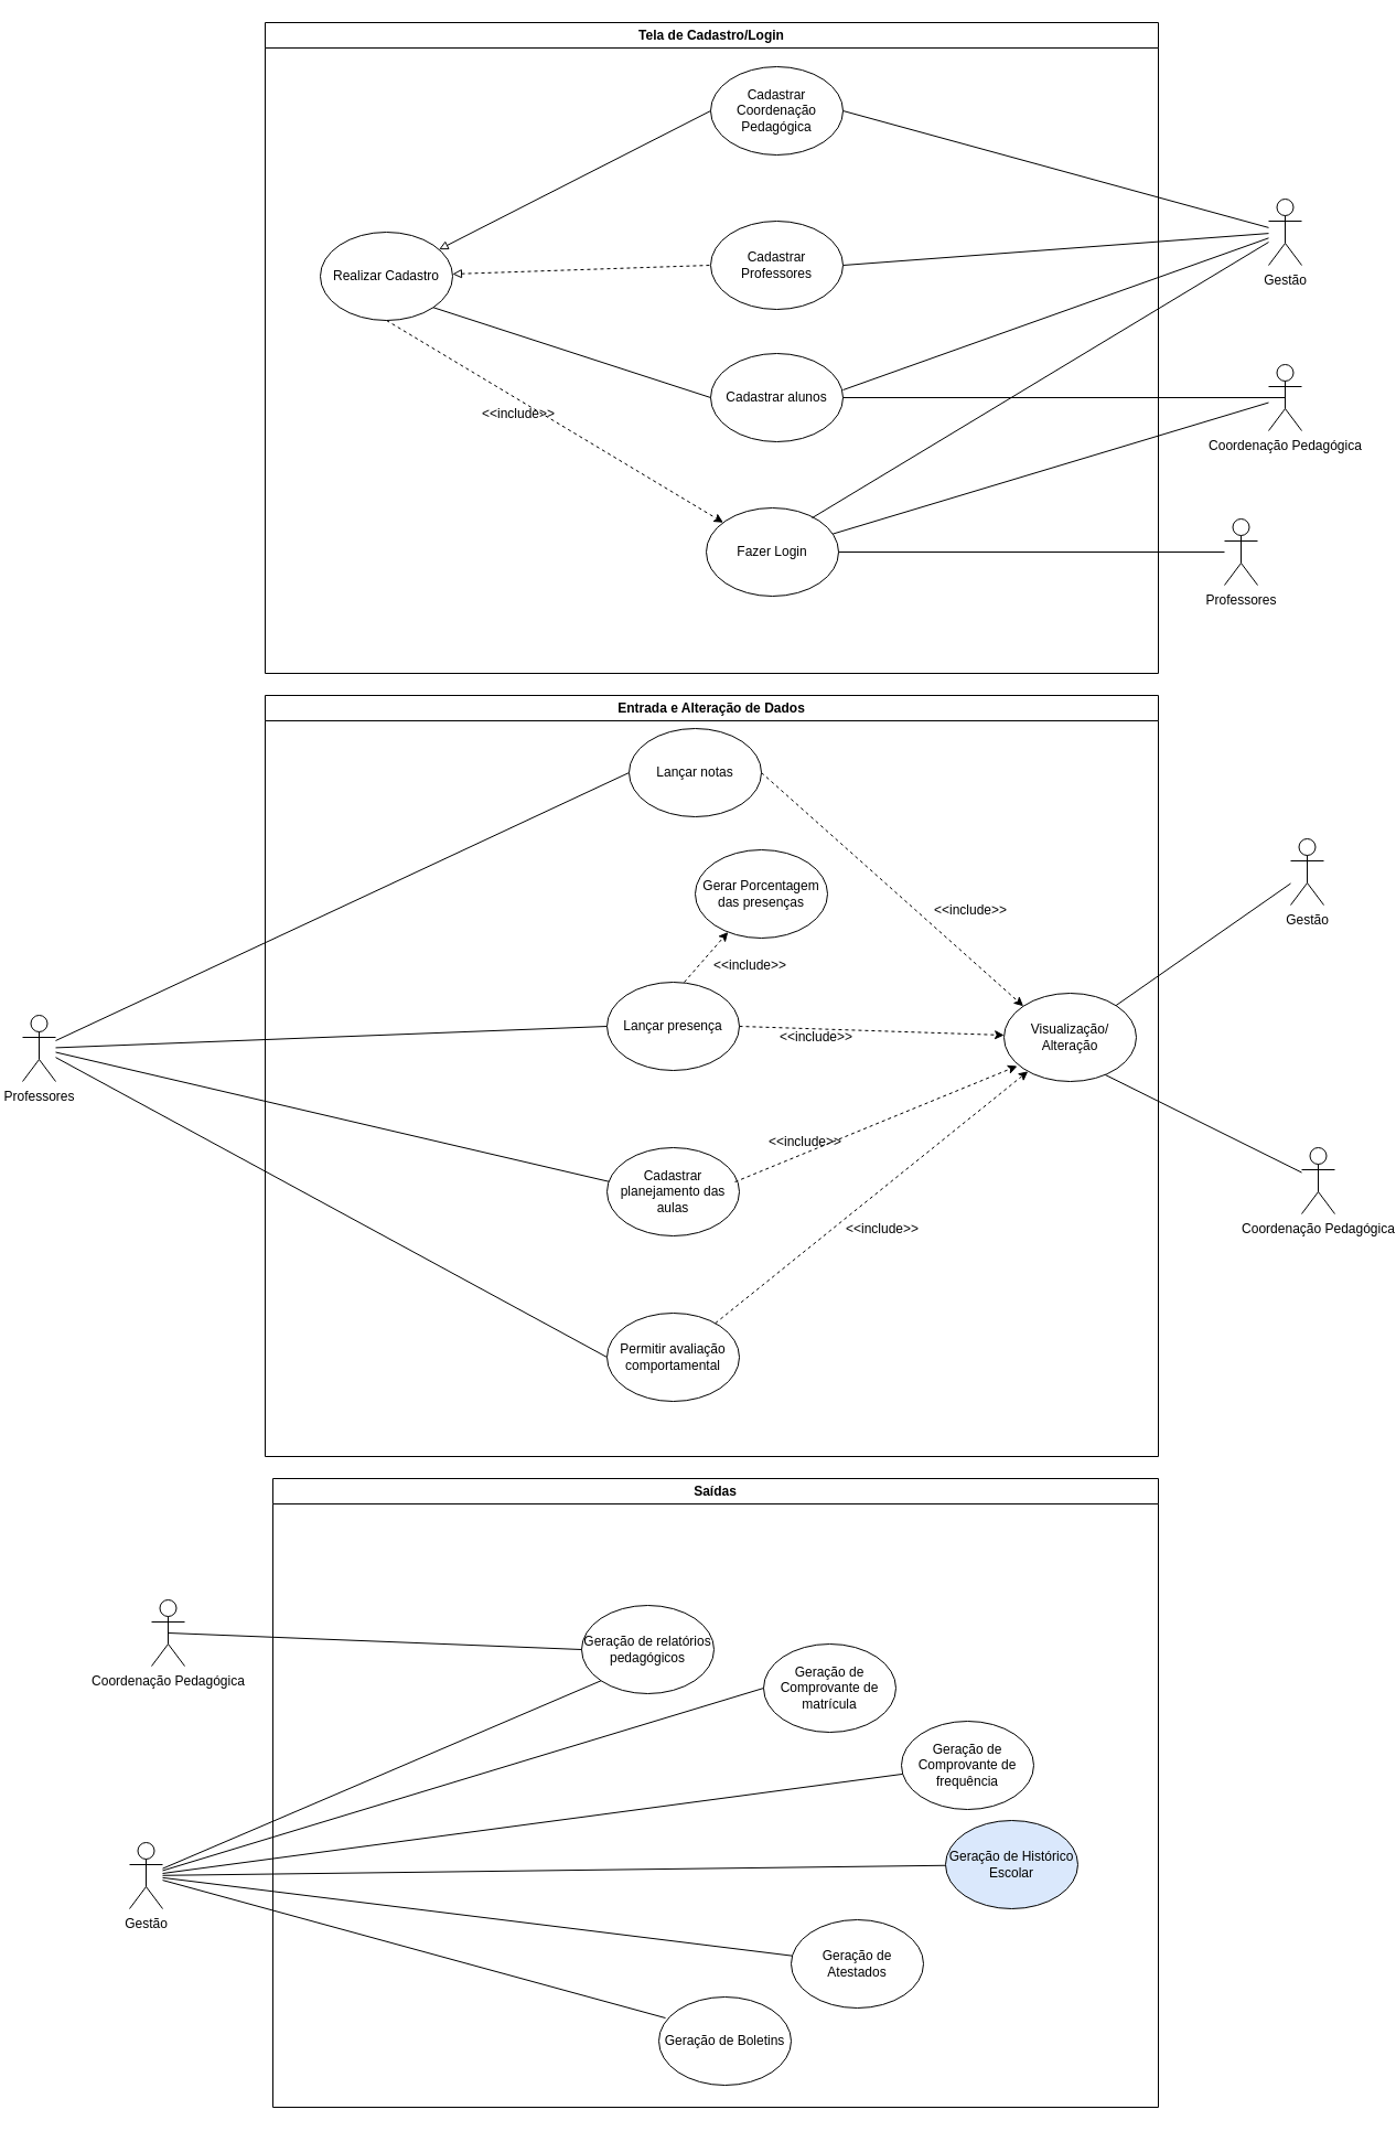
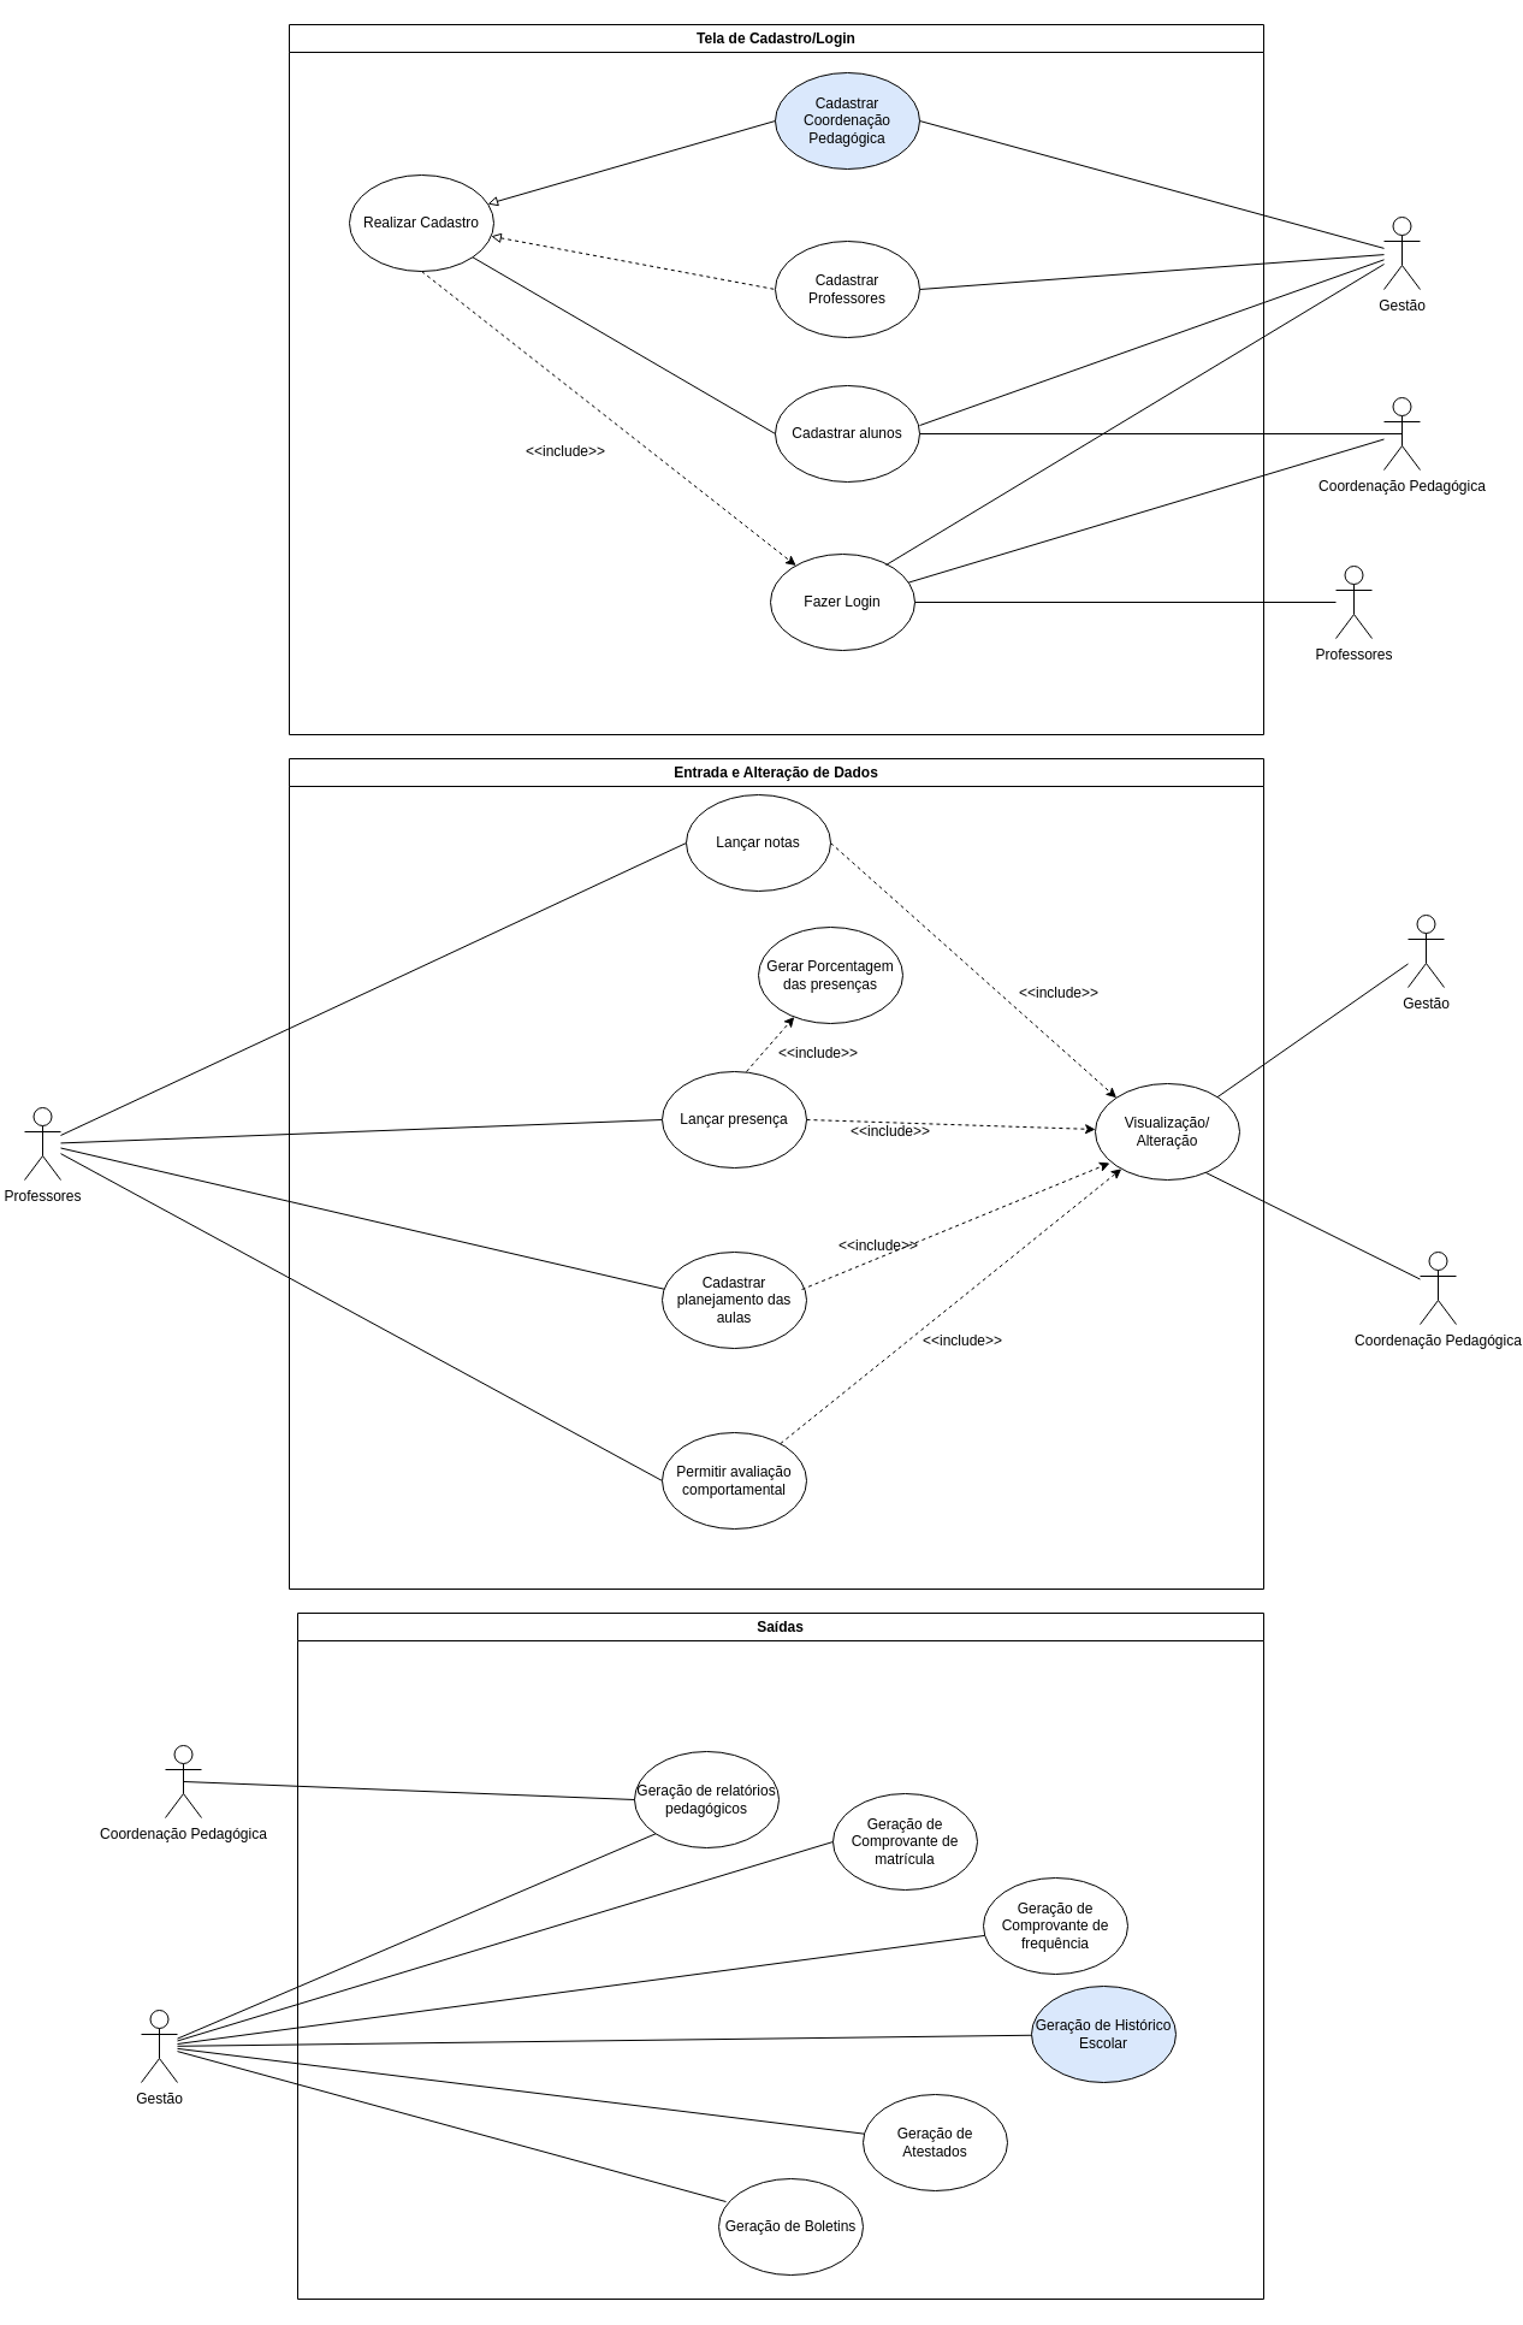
- <mxCell id="7" value="Cadastrar Coordenação Pedagógica" style="ellipse;whiteSpace=wrap;html=1;" parent="1" vertex="1"><mxGeometry x="644" y="60" width="120" height="80" as="geometry" /></mxCell>
+ <mxCell id="7" value="Cadastrar Coordenação Pedagógica" style="ellipse;whiteSpace=wrap;html=1;fillColor=#dae8fc;" parent="1" vertex="1"><mxGeometry x="644" y="60" width="120" height="80" as="geometry" /></mxCell>
- <mxCell id="5" value="Realizar Cadastro" style="ellipse;whiteSpace=wrap;html=1;" parent="1" vertex="1"><mxGeometry x="290" y="210" width="120" height="80" as="geometry" /></mxCell>
+ <mxCell id="5" value="Realizar Cadastro" style="ellipse;whiteSpace=wrap;html=1;" parent="1" vertex="1"><mxGeometry x="290" y="145" width="120" height="80" as="geometry" /></mxCell>
